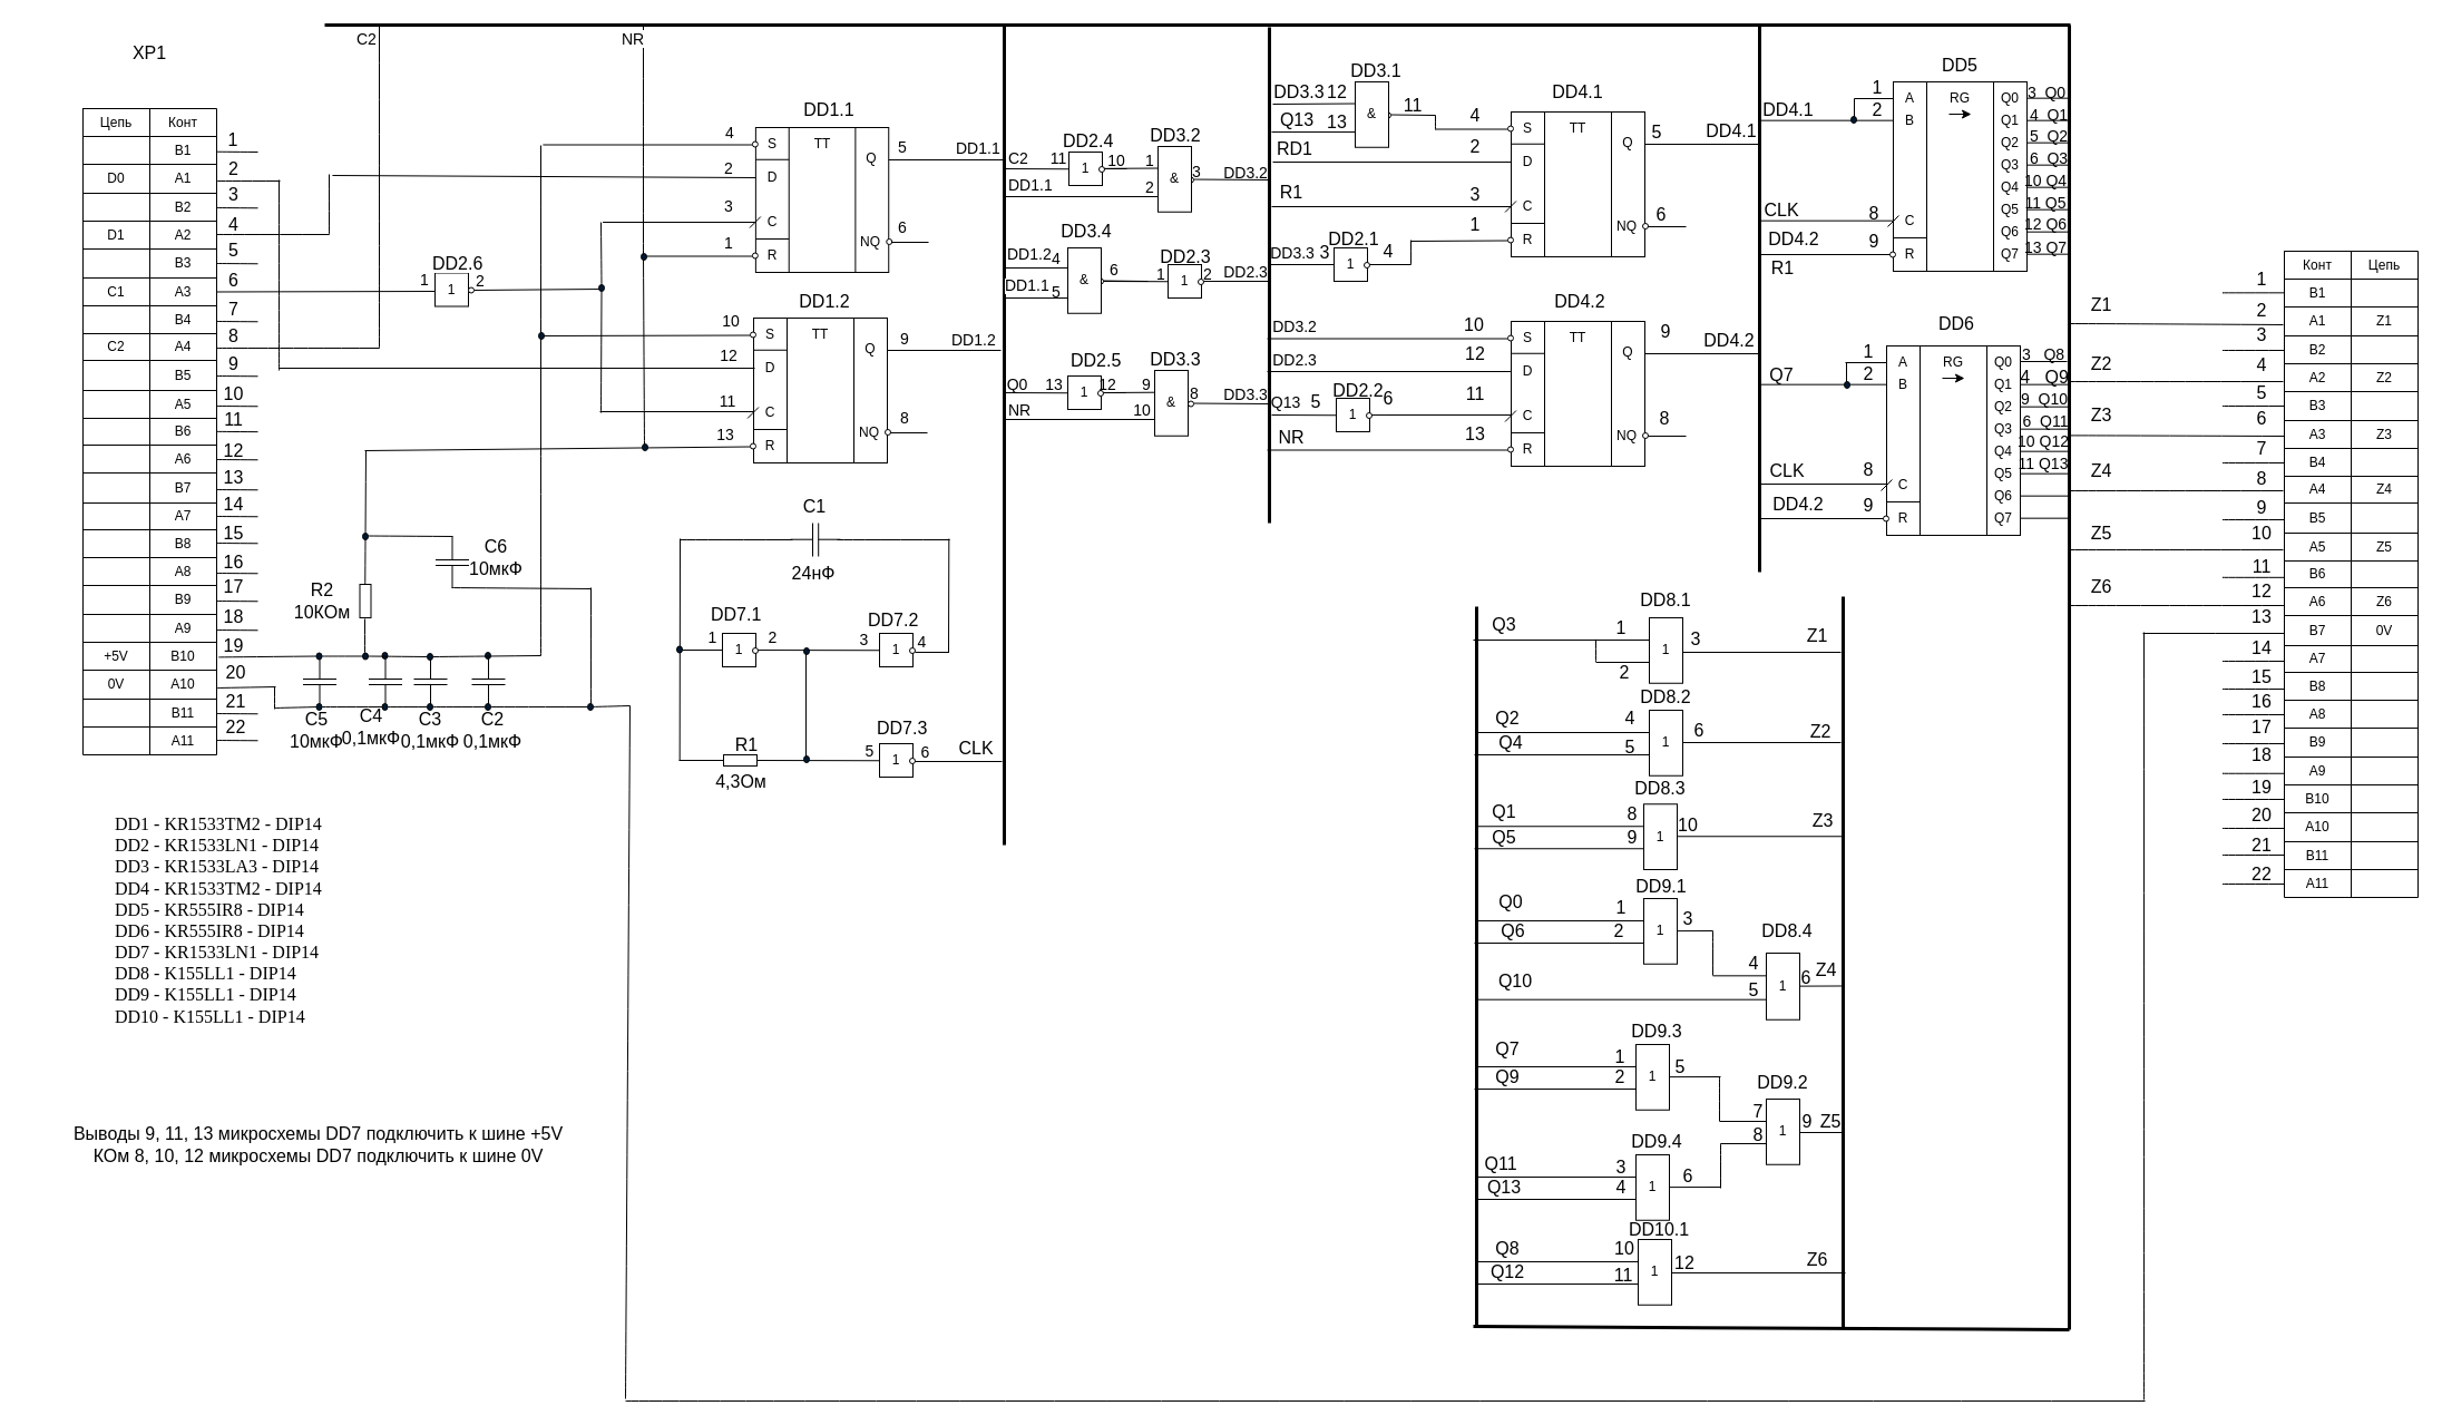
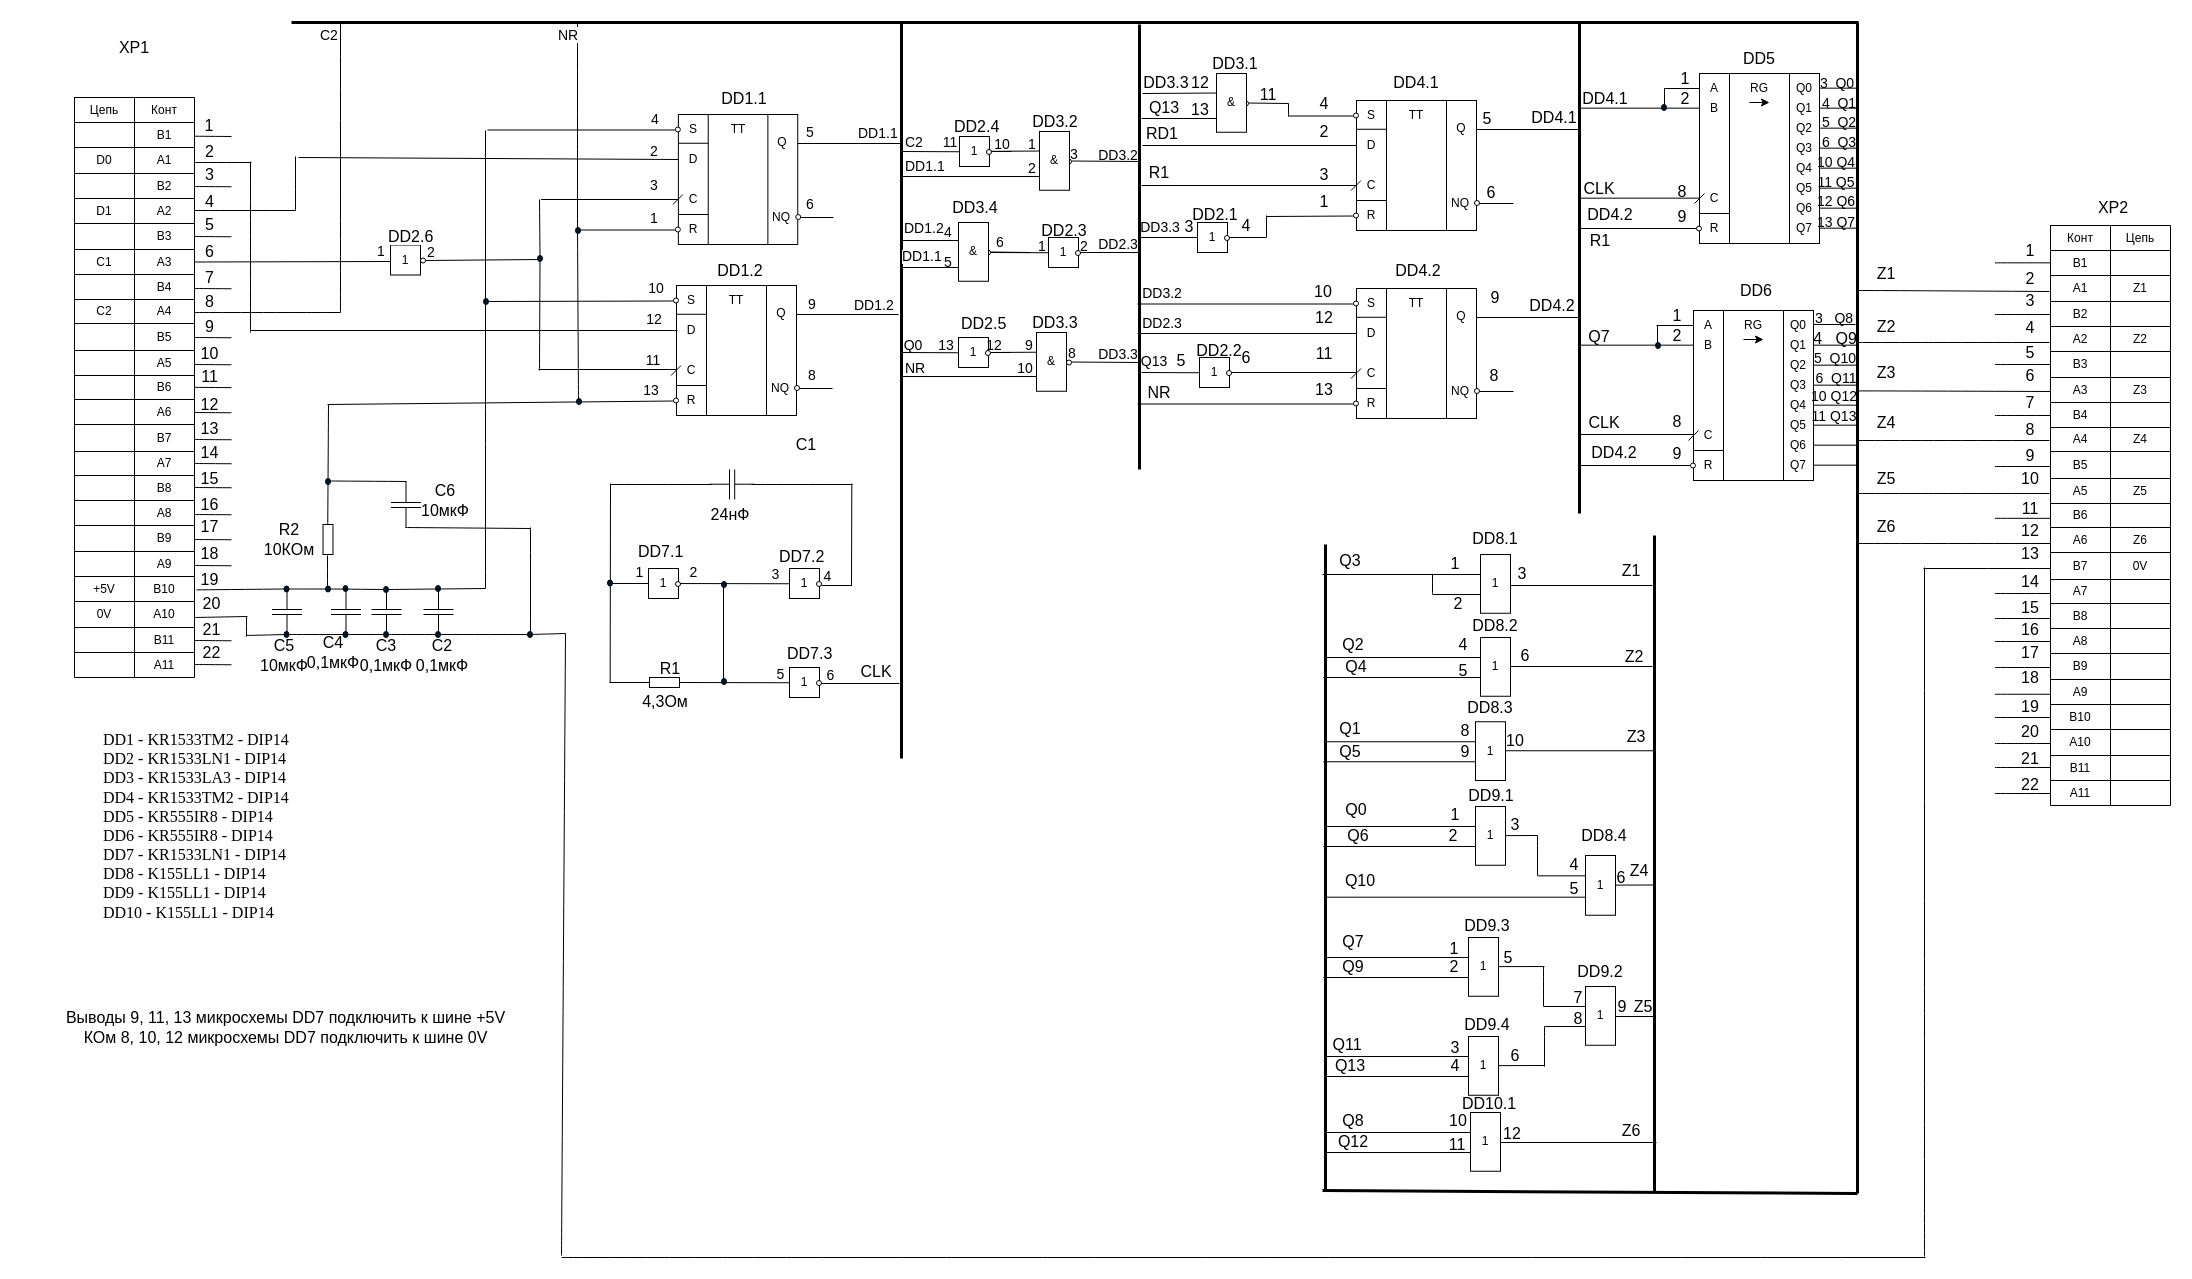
+ <mxCell id="667" value="XP2" style="text;html=1;align=center;verticalAlign=middle;whiteSpace=wrap;rounded=0;fontSize=16;" vertex="1" parent="1"><mxGeometry x="2083" y="192" width="60" height="30" as="geometry" /></mxCell>
- <mxCell id="773" value="&lt;font style=&quot;font-size: 14px;&quot;&gt;9&amp;nbsp; Q10&lt;/font&gt;" style="text;html=1;align=center;verticalAlign=middle;whiteSpace=wrap;rounded=0;fontSize=16;" vertex="1" parent="1"><mxGeometry x="1805" y="342" width="60" height="30" as="geometry" /></mxCell>
+ <mxCell id="773" value="&lt;font style=&quot;font-size: 14px;&quot;&gt;5&amp;nbsp; Q10&lt;/font&gt;" style="text;html=1;align=center;verticalAlign=middle;whiteSpace=wrap;rounded=0;fontSize=16;" vertex="1" parent="1"><mxGeometry x="1805" y="342" width="60" height="30" as="geometry" /></mxCell>
- <mxCell id="718" value="С1" style="text;html=1;align=center;verticalAlign=middle;whiteSpace=wrap;rounded=0;fontSize=16;" vertex="1" parent="1"><mxGeometry x="700.5" y="439" width="60" height="30" as="geometry" /></mxCell>
+ <mxCell id="718" value="С1" style="text;html=1;align=center;verticalAlign=middle;whiteSpace=wrap;rounded=0;fontSize=16;" vertex="1" parent="1"><mxGeometry x="775.5" y="429" width="60" height="30" as="geometry" /></mxCell>
